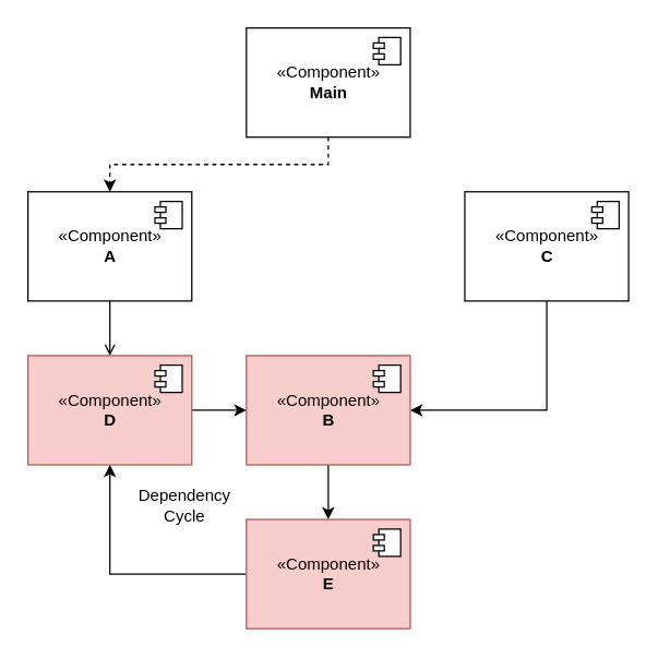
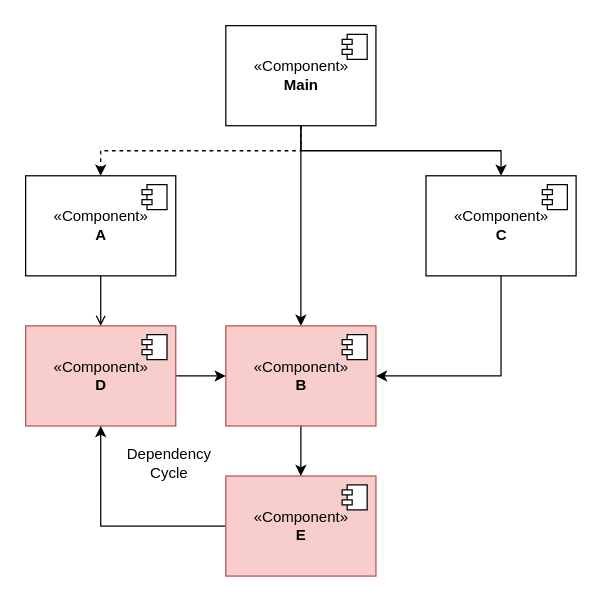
+ <mxCell id="3" style="edgeStyle=orthogonalEdgeStyle;rounded=0;orthogonalLoop=1;jettySize=auto;html=1;exitX=0.5;exitY=1;exitDx=0;exitDy=0;" edge="1" parent="1" source="5" target="11"><mxGeometry relative="1" as="geometry" /></mxCell>
+ <mxCell id="4" style="edgeStyle=orthogonalEdgeStyle;rounded=0;orthogonalLoop=1;jettySize=auto;html=1;exitX=0.5;exitY=1;exitDx=0;exitDy=0;entryX=0.5;entryY=0;entryDx=0;entryDy=0;" edge="1" parent="1" source="5" target="14"><mxGeometry relative="1" as="geometry" /></mxCell>
